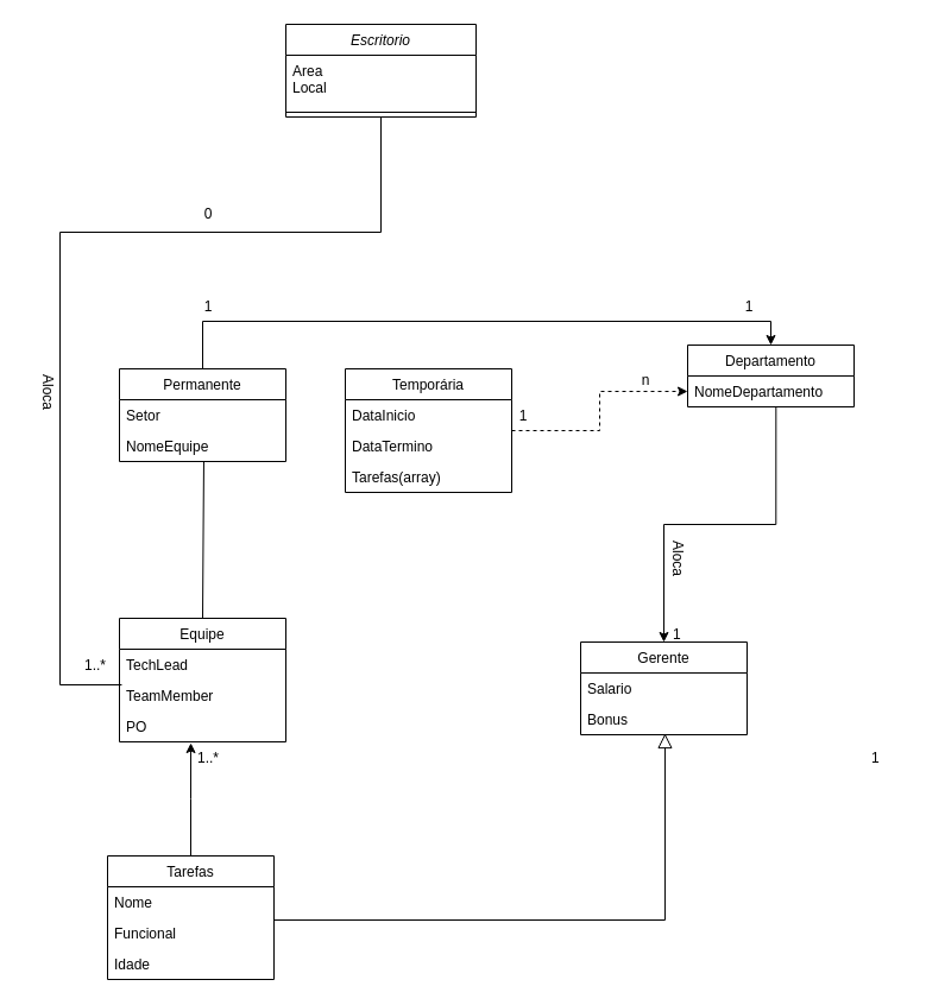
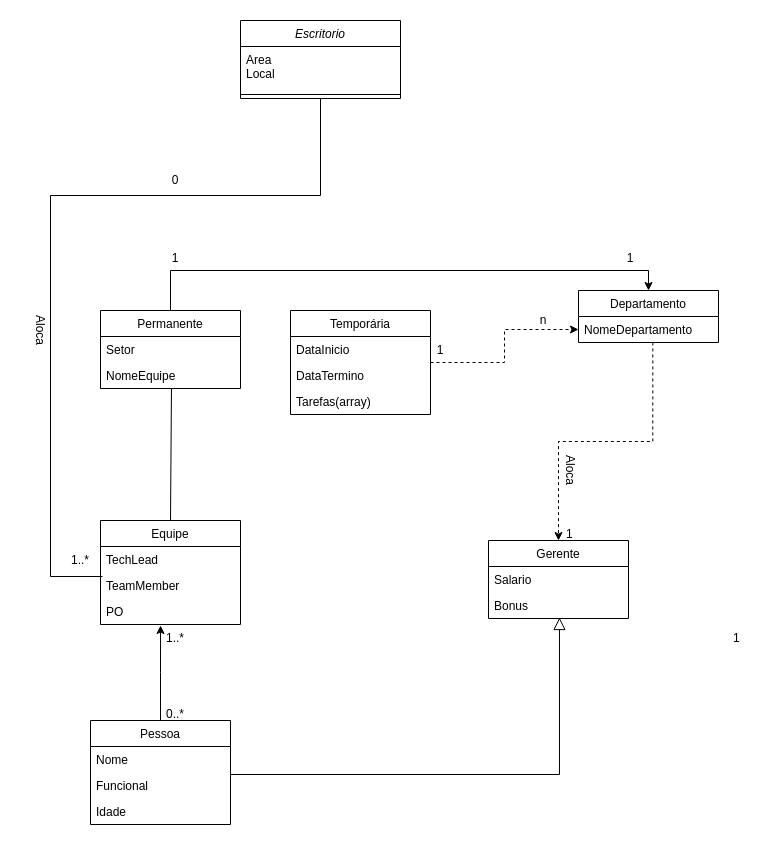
- <mxCell id="23" style="edgeStyle=orthogonalEdgeStyle;rounded=0;orthogonalLoop=1;jettySize=auto;html=1;entryX=0.5;entryY=0;entryDx=0;entryDy=0;exitX=0.531;exitY=0.998;exitDx=0;exitDy=0;exitPerimeter=0;" edge="1" parent="1" source="6" target="16"><mxGeometry relative="1" as="geometry"><mxPoint x="578" y="355.059" as="sourcePoint" /></mxGeometry></mxCell>
+ <mxCell id="23" style="edgeStyle=orthogonalEdgeStyle;rounded=0;orthogonalLoop=1;jettySize=auto;html=1;entryX=0.5;entryY=0;entryDx=0;entryDy=0;exitX=0.531;exitY=0.998;exitDx=0;exitDy=0;exitPerimeter=0;dashed=1;" edge="1" parent="1" source="6" target="16"><mxGeometry relative="1" as="geometry"><mxPoint x="578" y="355.059" as="sourcePoint" /></mxGeometry></mxCell>
+ <mxCell id="19" value="0..*" style="text;strokeColor=none;fillColor=none;align=left;verticalAlign=top;spacingLeft=4;spacingRight=4;overflow=hidden;rotatable=0;points=[[0,0.5],[1,0.5]];portConstraint=eastwest;" vertex="1" parent="1"><mxGeometry x="160" y="700" width="40" height="20" as="geometry" /></mxCell>
- <mxCell id="12" value="Tarefas" style="swimlane;fontStyle=0;childLayout=stackLayout;horizontal=1;startSize=26;horizontalStack=0;resizeParent=1;resizeParentMax=0;resizeLast=0;collapsible=1;marginBottom=0;" vertex="1" parent="1"><mxGeometry x="90" y="720" width="140" height="104" as="geometry" /></mxCell>
+ <mxCell id="12" value="Pessoa" style="swimlane;fontStyle=0;childLayout=stackLayout;horizontal=1;startSize=26;horizontalStack=0;resizeParent=1;resizeParentMax=0;resizeLast=0;collapsible=1;marginBottom=0;" vertex="1" parent="1"><mxGeometry x="90" y="720" width="140" height="104" as="geometry" /></mxCell>
